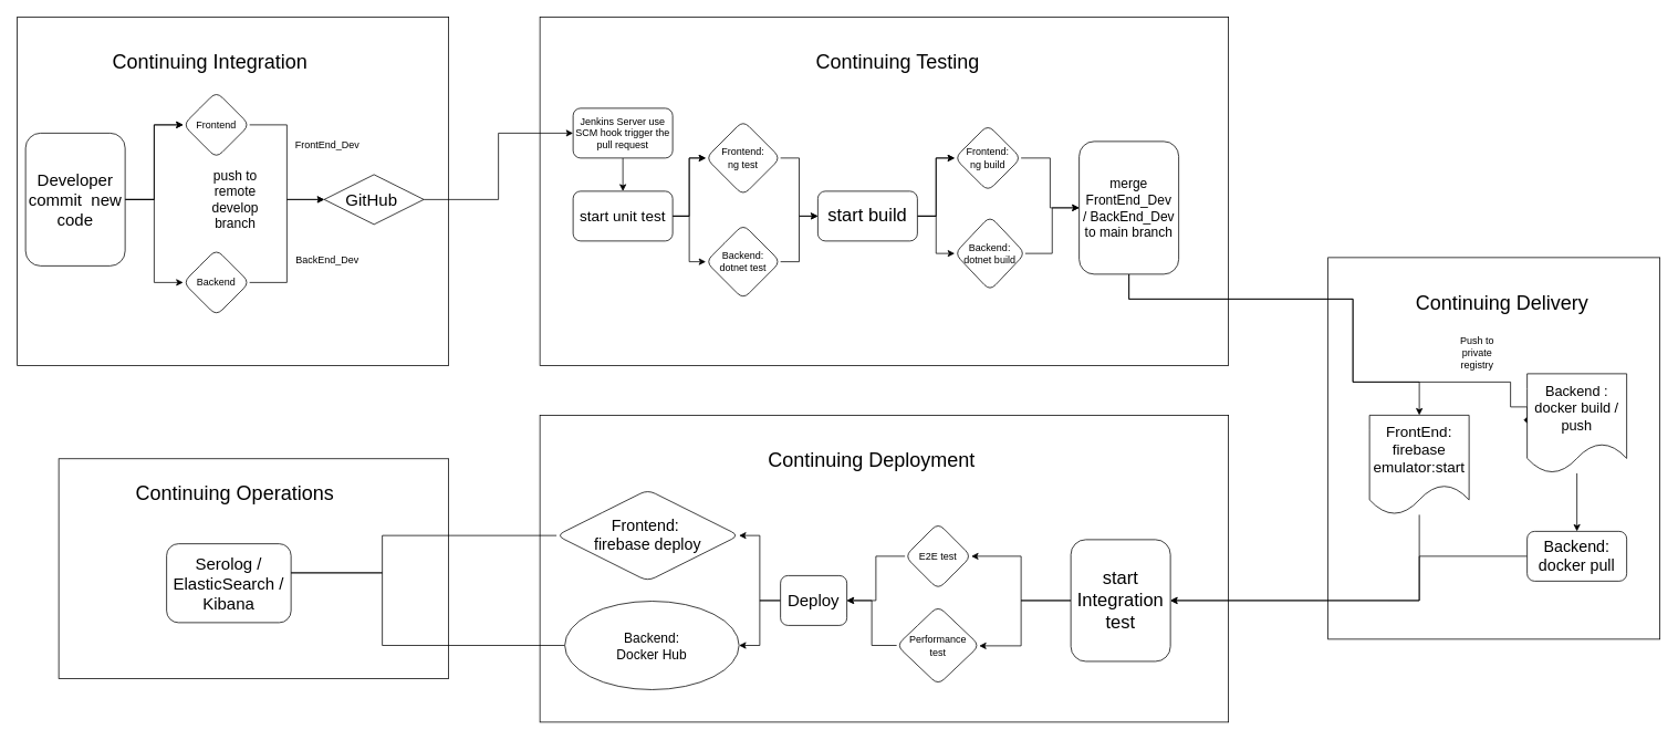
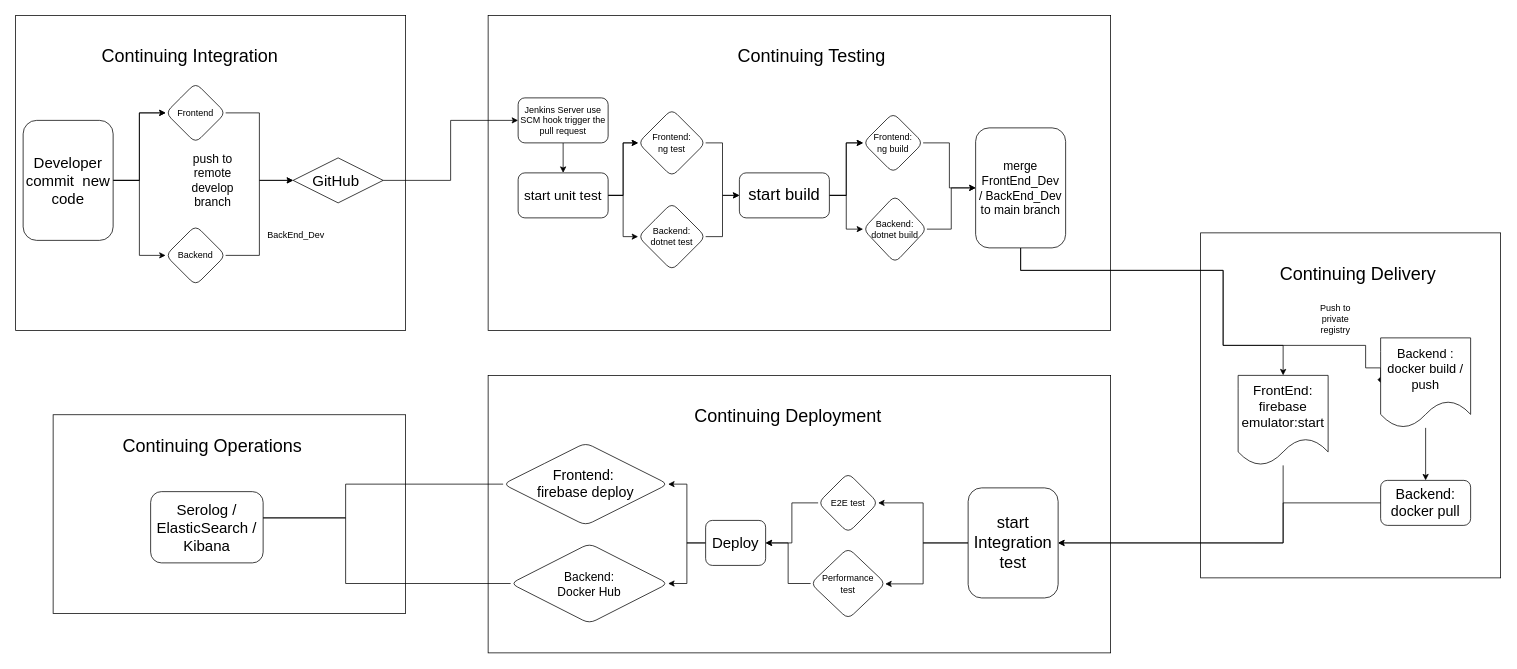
- <mxCell id="32" value="FrontEnd_Dev" style="text;html=1;strokeColor=none;fillColor=none;align=center;verticalAlign=middle;whiteSpace=wrap;rounded=0;" vertex="1" parent="1"><mxGeometry x="364" y="160" width="60" height="30" as="geometry" /></mxCell>
- <mxCell id="66" value="&lt;font style=&quot;font-size: 16px;&quot;&gt;Backend:&lt;br&gt;Docker Hub&lt;/font&gt;" style="ellipse;whiteSpace=wrap;html=1;" vertex="1" parent="1"><mxGeometry x="680" y="724.19" width="210" height="106.62" as="geometry" /></mxCell>
+ <mxCell id="66" value="&lt;font style=&quot;font-size: 16px;&quot;&gt;Backend:&lt;br&gt;Docker Hub&lt;/font&gt;" style="rhombus;whiteSpace=wrap;html=1;rounded=1;" vertex="1" parent="1"><mxGeometry x="680" y="724.19" width="210" height="106.62" as="geometry" /></mxCell>
